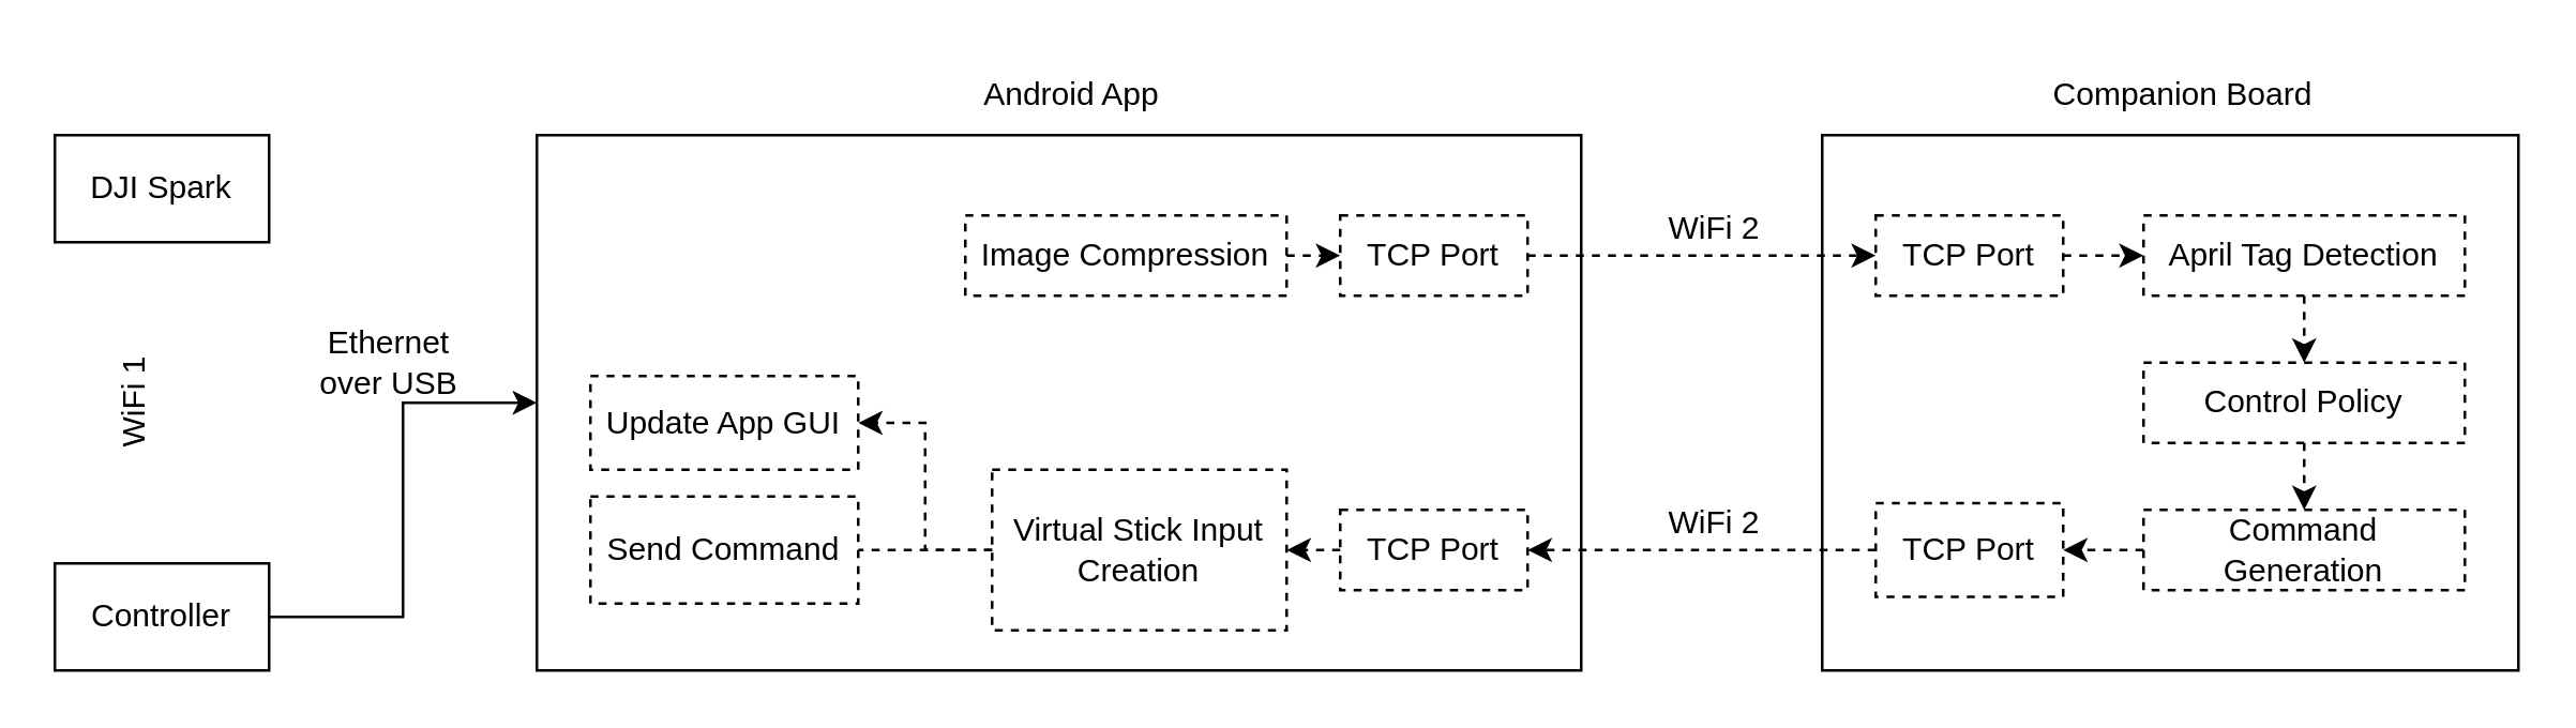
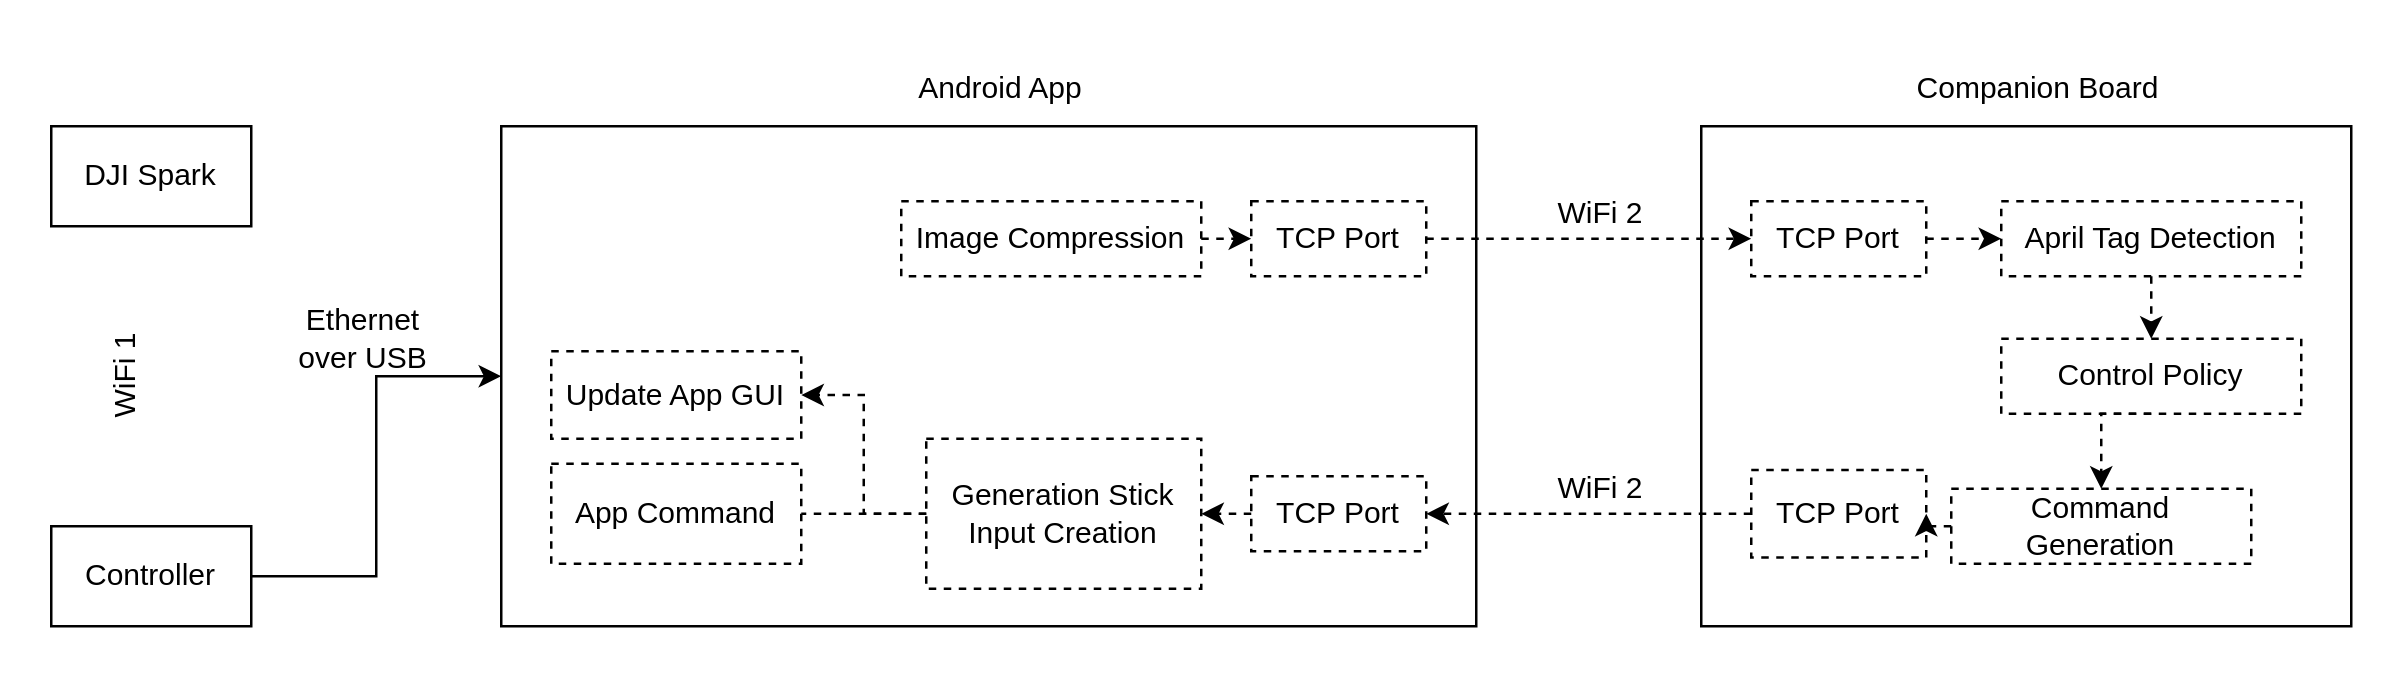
- <mxCell id="31" value="Send Command" style="rounded=0;whiteSpace=wrap;html=1;dashed=1;fillColor=none;" vertex="1" parent="1"><mxGeometry x="220" y="185" width="100" height="40" as="geometry" /></mxCell>
+ <mxCell id="31" value="App Command" style="rounded=0;whiteSpace=wrap;html=1;dashed=1;fillColor=none;" vertex="1" parent="1"><mxGeometry x="220" y="185" width="100" height="40" as="geometry" /></mxCell>
- <mxCell id="29" value="Virtual Stick Input Creation" style="rounded=0;whiteSpace=wrap;html=1;dashed=1;fillColor=none;" vertex="1" parent="1"><mxGeometry x="370" y="175" width="110" height="60" as="geometry" /></mxCell>
+ <mxCell id="29" value="Generation Stick Input Creation" style="rounded=0;whiteSpace=wrap;html=1;dashed=1;fillColor=none;" vertex="1" parent="1"><mxGeometry x="370" y="175" width="110" height="60" as="geometry" /></mxCell>
- <mxCell id="21" value="Command Generation" style="rounded=0;whiteSpace=wrap;html=1;dashed=1;fillColor=none;" vertex="1" parent="1"><mxGeometry x="800" y="190" width="120" height="30" as="geometry" /></mxCell>
+ <mxCell id="21" value="Command Generation" style="rounded=0;whiteSpace=wrap;html=1;dashed=1;fillColor=none;" vertex="1" parent="1"><mxGeometry x="780" y="195" width="120" height="30" as="geometry" /></mxCell>
